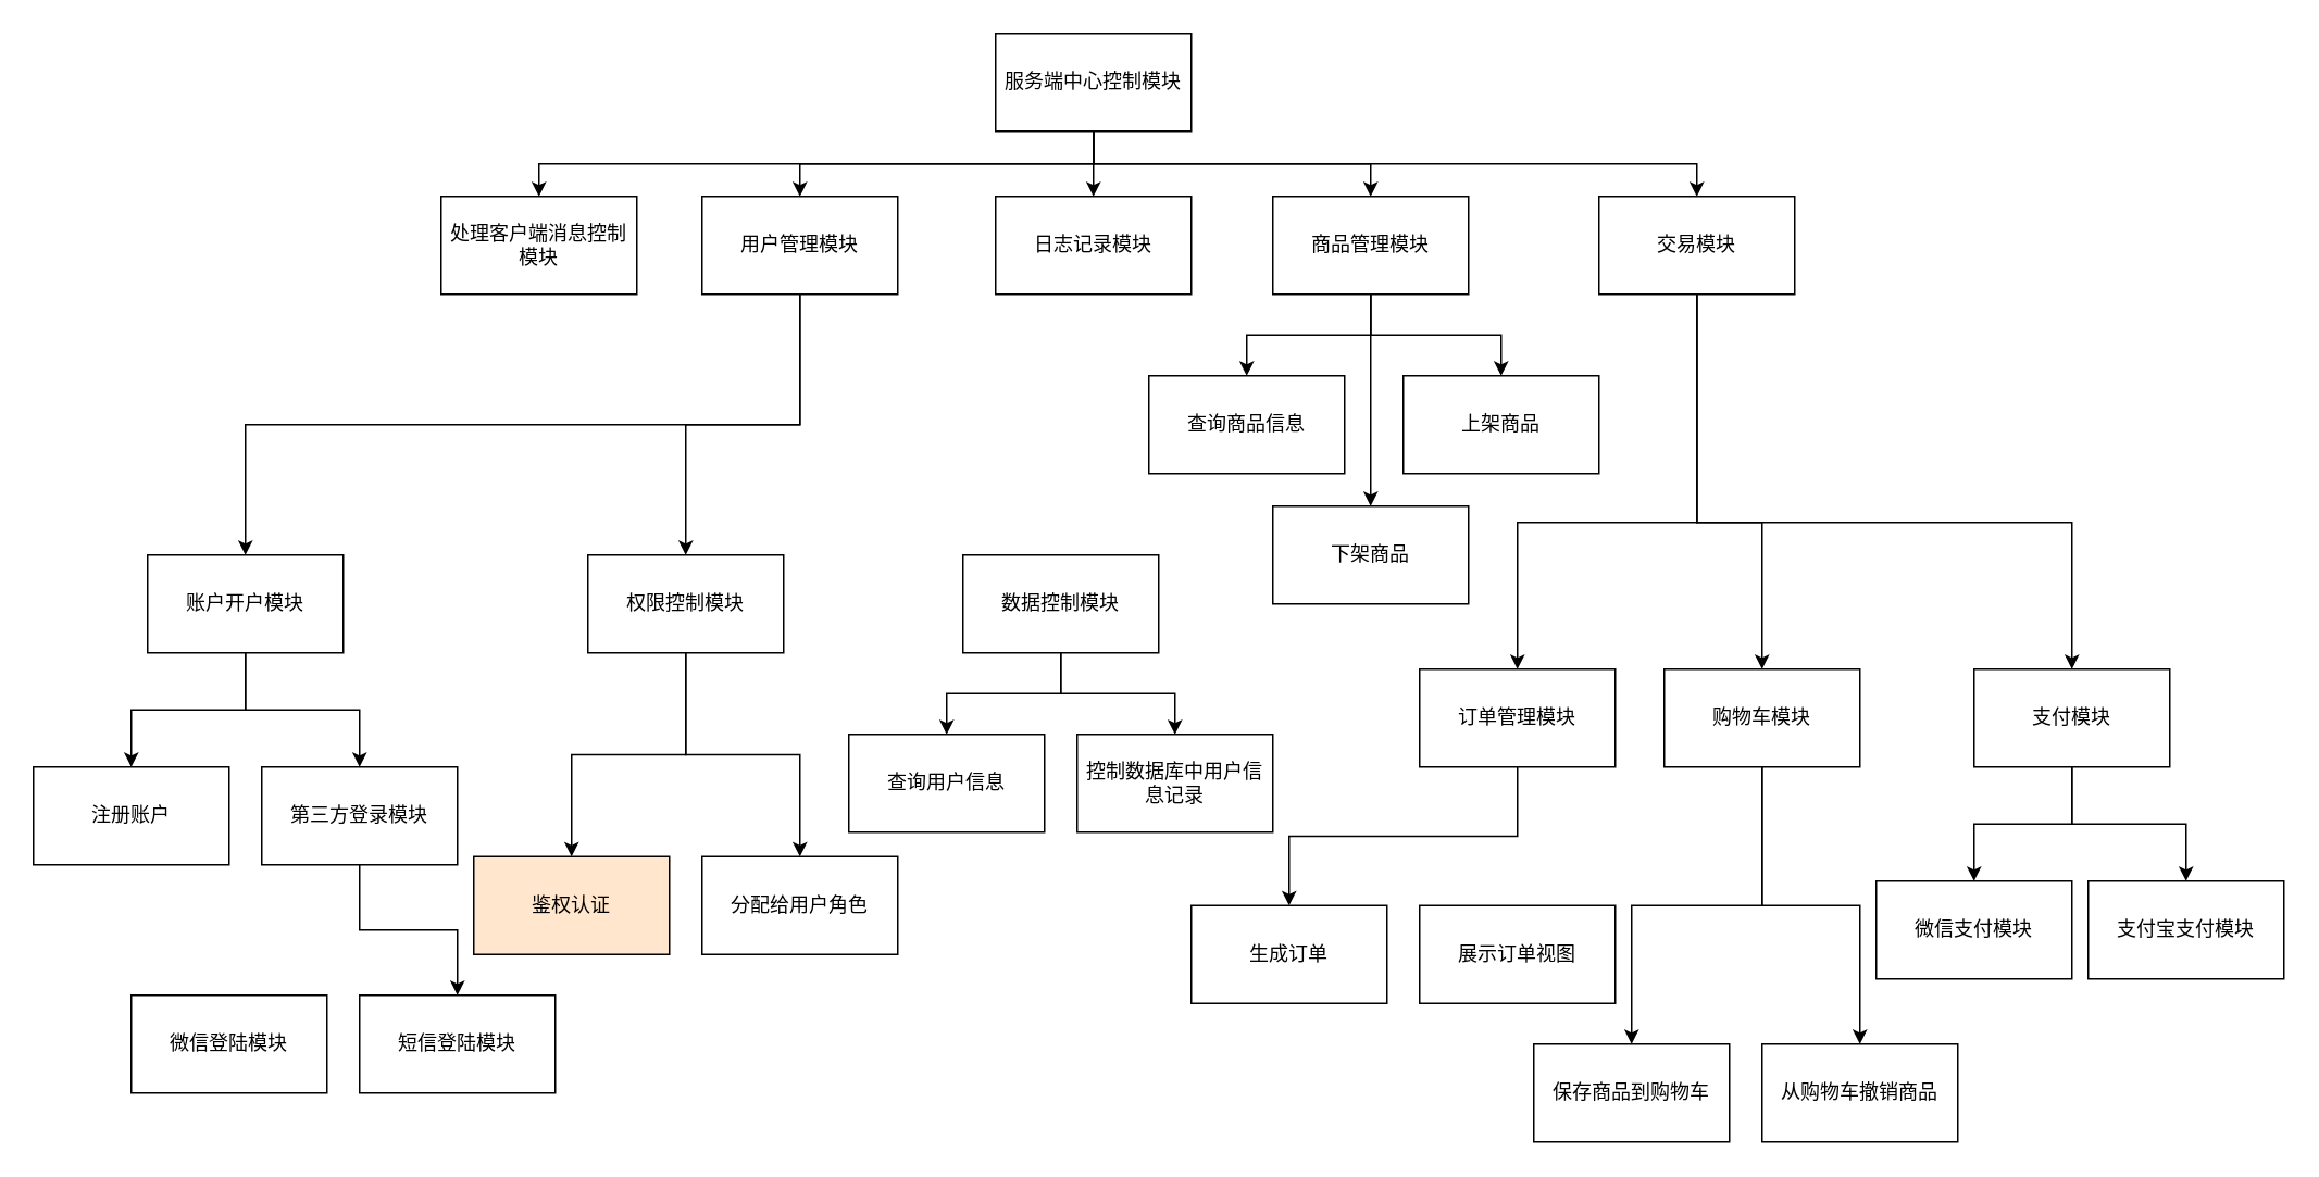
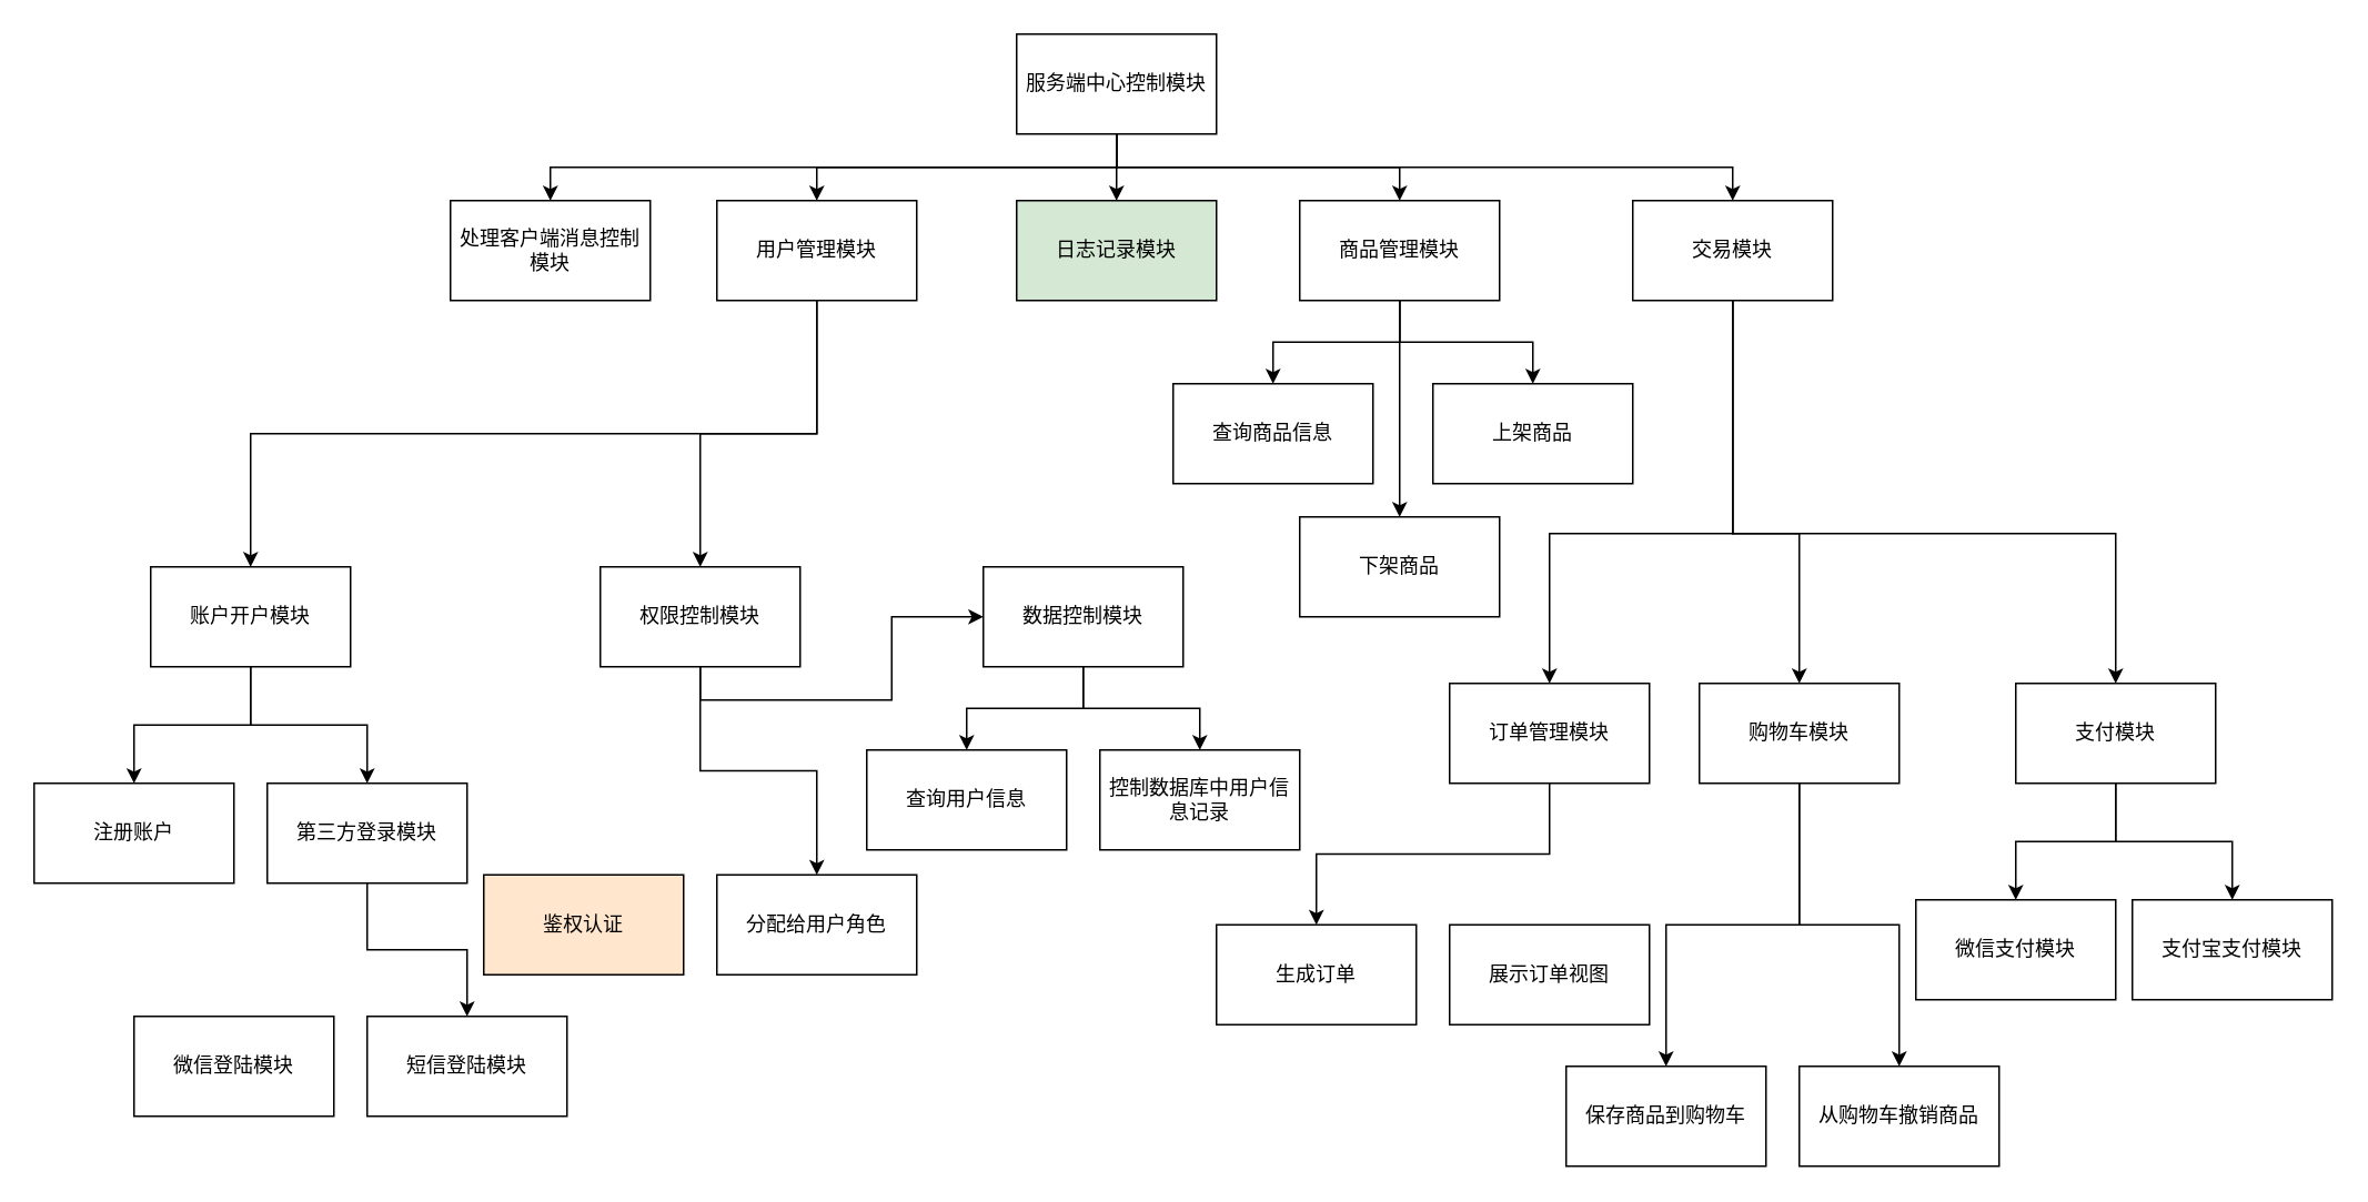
- <mxCell id="32" value="日志记录模块" style="rounded=0;whiteSpace=wrap;html=1;" vertex="1" parent="1"><mxGeometry x="610" y="120" width="120" height="60" as="geometry" /></mxCell>
+ <mxCell id="32" value="日志记录模块" style="rounded=0;whiteSpace=wrap;html=1;fillColor=#d5e8d4;" vertex="1" parent="1"><mxGeometry x="610" y="120" width="120" height="60" as="geometry" /></mxCell>
- <mxCell id="20" style="edgeStyle=orthogonalEdgeStyle;rounded=0;orthogonalLoop=1;jettySize=auto;html=1;exitX=0.5;exitY=1;exitDx=0;exitDy=0;entryX=0.5;entryY=0;entryDx=0;entryDy=0;" edge="1" parent="1" source="22" target="23"><mxGeometry relative="1" as="geometry" /></mxCell>
+ <mxCell id="20" style="edgeStyle=orthogonalEdgeStyle;rounded=0;orthogonalLoop=1;jettySize=auto;html=1;exitX=0.5;exitY=1;exitDx=0;exitDy=0;" edge="1" parent="1" source="22" target="26"><mxGeometry relative="1" as="geometry" /></mxCell>
